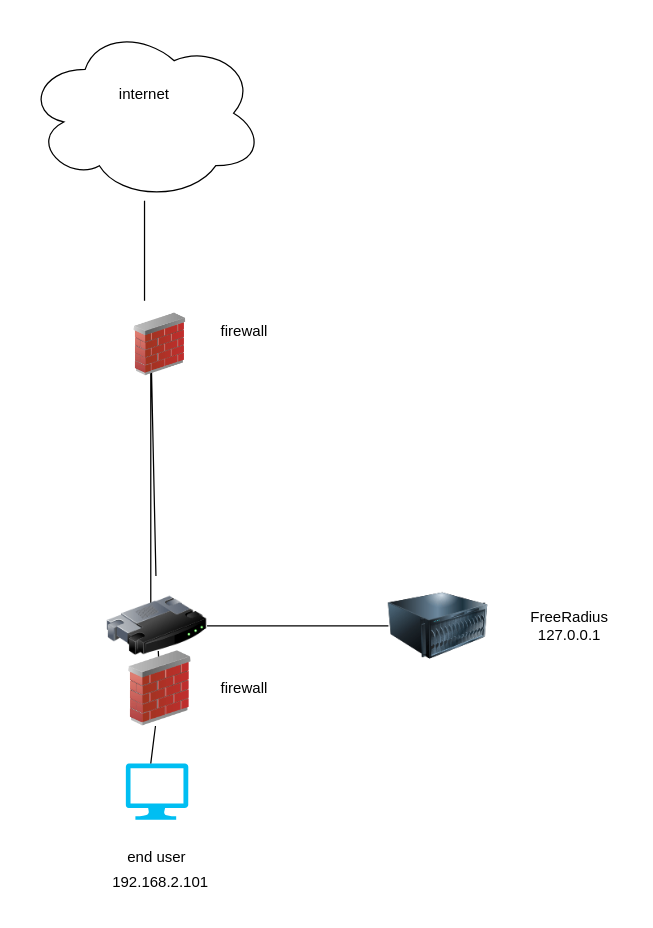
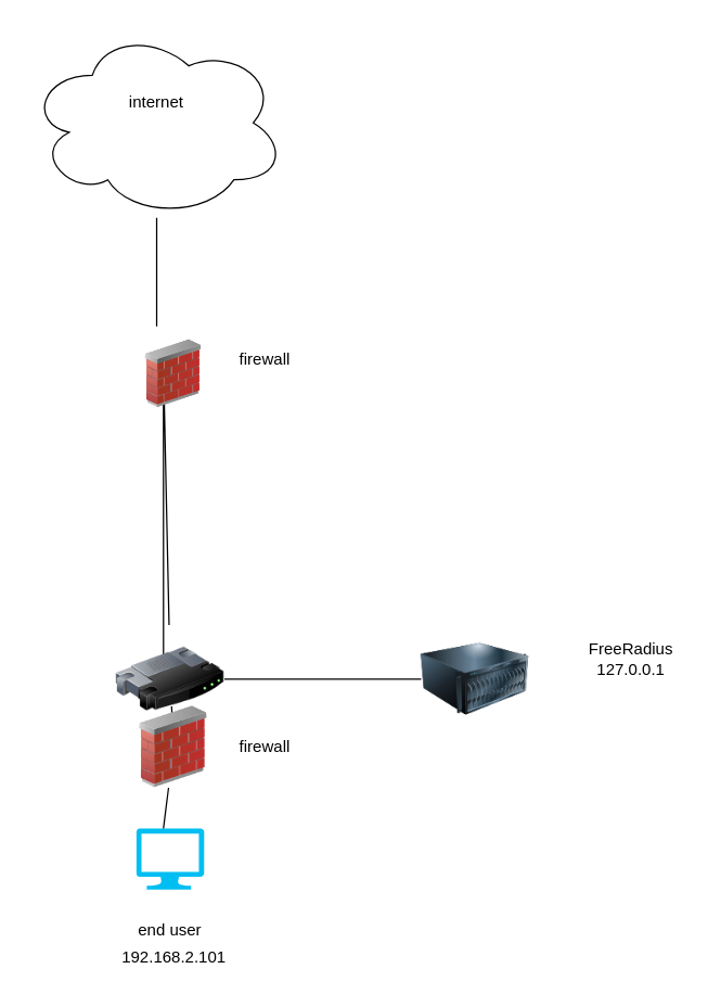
- <mxCell id="9" value="FreeRadius&lt;br&gt;127.0.0.1" style="text;html=1;strokeColor=none;fillColor=none;align=center;verticalAlign=middle;whiteSpace=wrap;rounded=0;" vertex="1" parent="1"><mxGeometry x="410" y="470" width="90" height="60" as="geometry" /></mxCell>
+ <mxCell id="9" value="FreeRadius&lt;br&gt;127.0.0.1" style="text;html=1;strokeColor=none;fillColor=none;align=center;verticalAlign=middle;whiteSpace=wrap;rounded=0;" vertex="1" parent="1"><mxGeometry x="420" y="455" width="90" height="60" as="geometry" /></mxCell>
